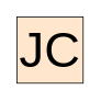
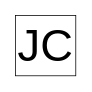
- <mxCell id="2" value="&lt;font style=&quot;font-size: 60px&quot;&gt;JC&lt;/font&gt;" style="whiteSpace=wrap;html=1;aspect=fixed;fontSize=60;fillColor=#ffe6cc;" vertex="1" parent="1"><mxGeometry x="20" y="20" width="80" height="80" as="geometry" /></mxCell>
+ <mxCell id="2" value="&lt;font style=&quot;font-size: 60px&quot;&gt;JC&lt;/font&gt;" style="whiteSpace=wrap;html=1;aspect=fixed;fontSize=60;" vertex="1" parent="1"><mxGeometry x="20" y="20" width="80" height="80" as="geometry" /></mxCell>
